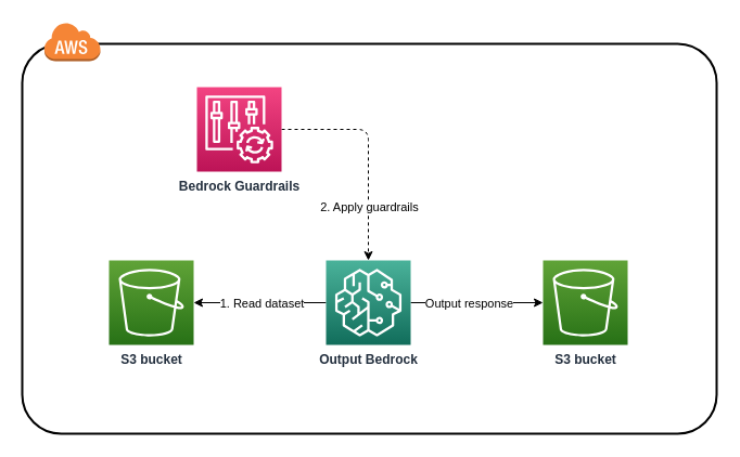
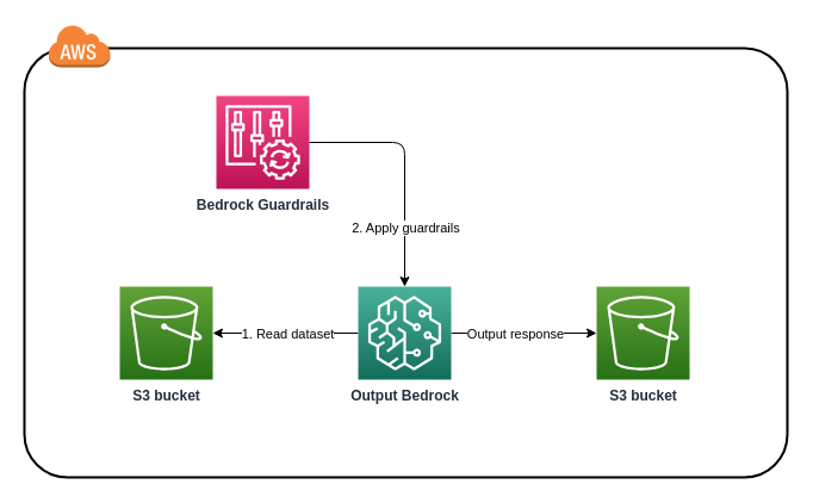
- <mxCell id="11" style="edgeStyle=elbowEdgeStyle;html=1;entryX=0.5;entryY=0;entryDx=0;entryDy=0;entryPerimeter=0;dashed=1;" parent="1" source="13" target="8" edge="1"><mxGeometry relative="1" as="geometry"><Array as="points"><mxPoint x="339" y="199" /></Array></mxGeometry></mxCell>
+ <mxCell id="11" style="edgeStyle=elbowEdgeStyle;html=1;entryX=0.5;entryY=0;entryDx=0;entryDy=0;entryPerimeter=0;" parent="1" source="13" target="8" edge="1"><mxGeometry relative="1" as="geometry"><Array as="points"><mxPoint x="339" y="199" /></Array></mxGeometry></mxCell>
